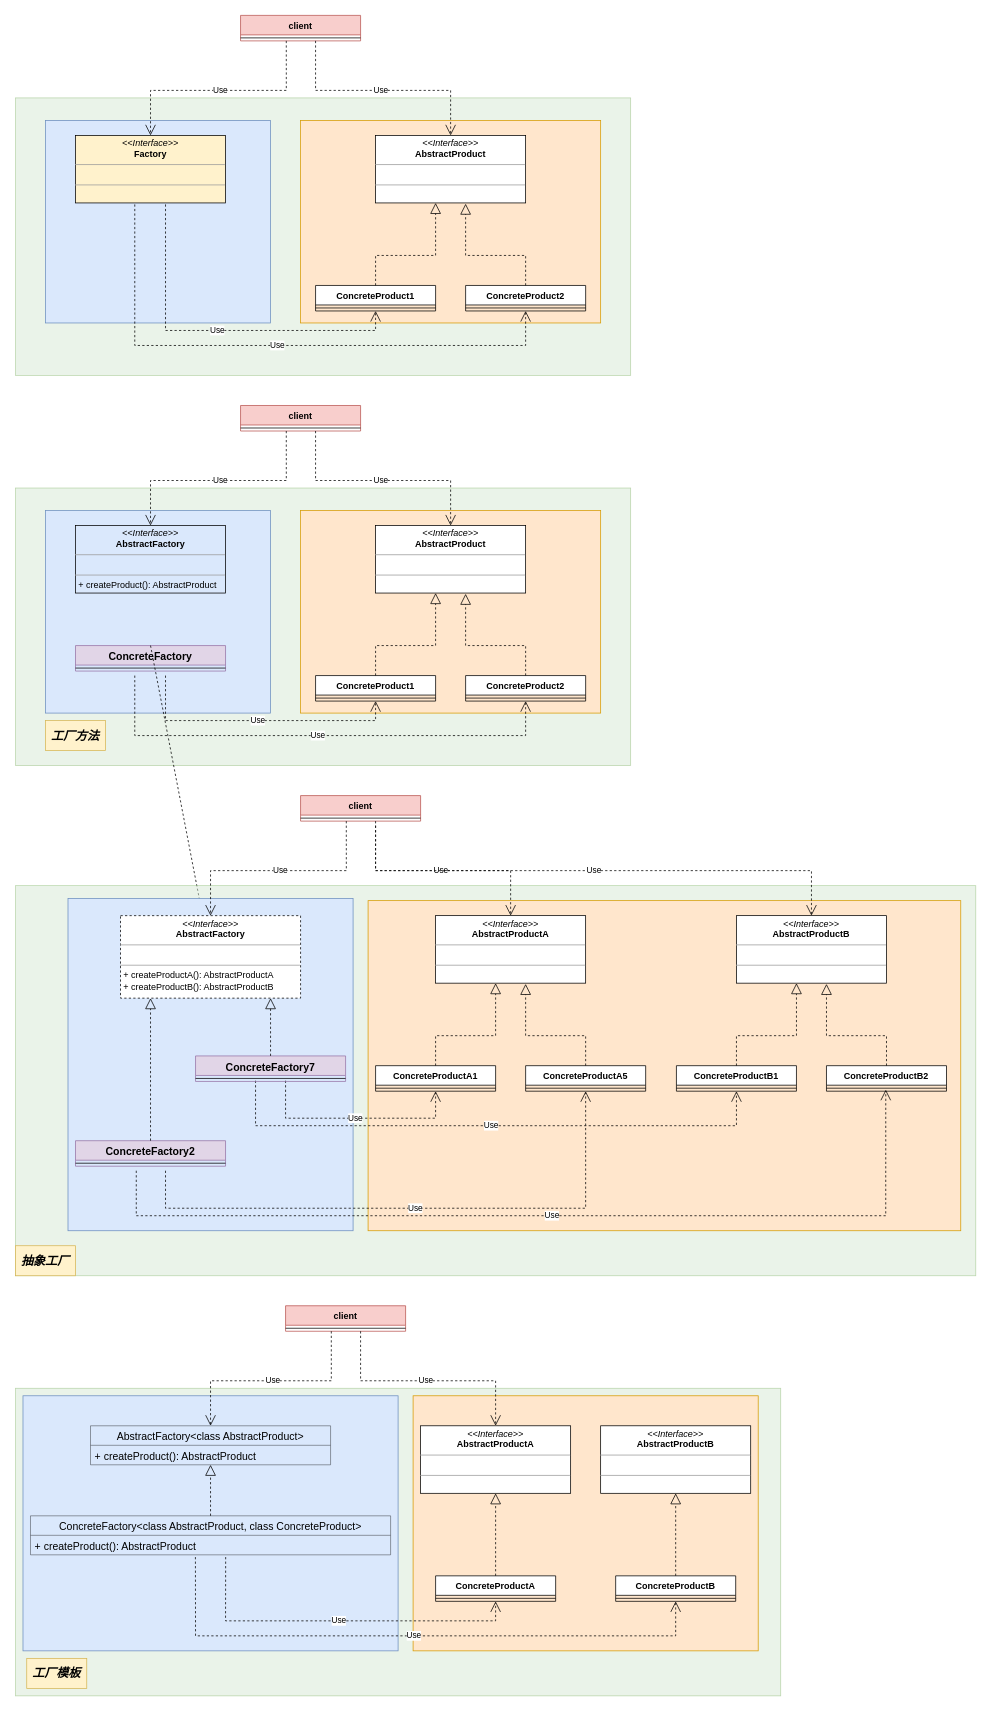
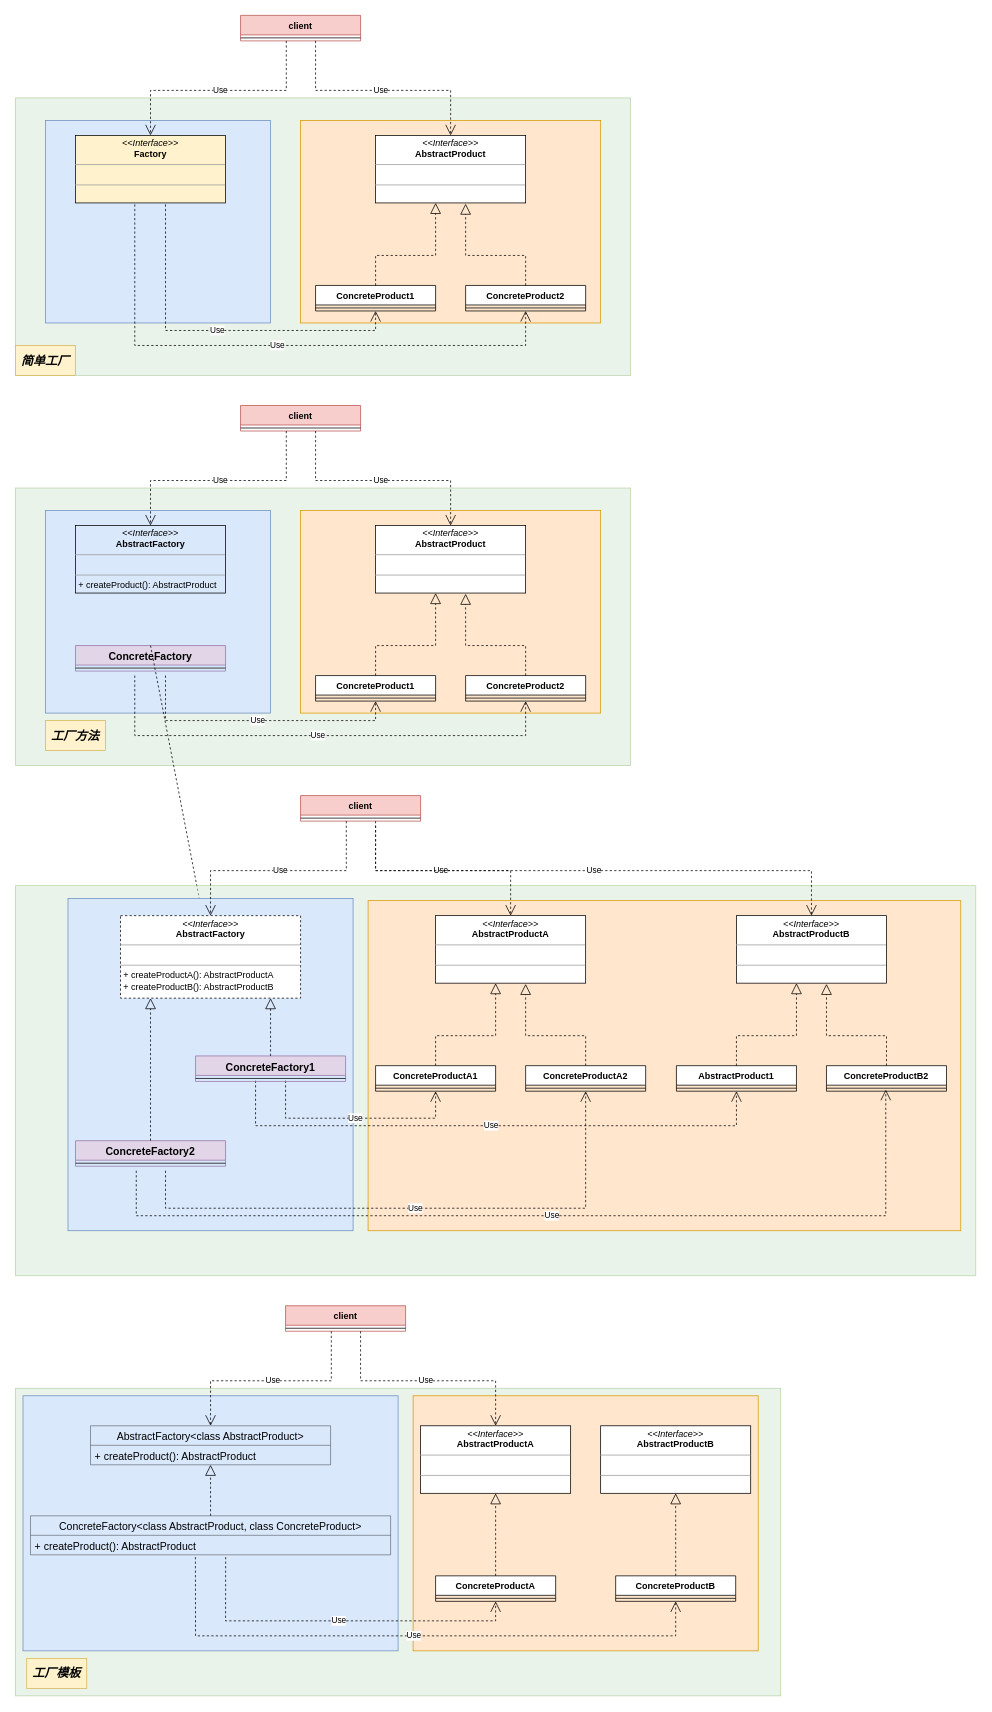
+ <mxCell id="20" value="&lt;font style=&quot;font-size: 16px&quot;&gt;&lt;b&gt;&lt;i&gt;简单工厂&lt;/i&gt;&lt;/b&gt;&lt;/font&gt;" style="text;html=1;strokeColor=#d6b656;fillColor=#fff2cc;align=center;verticalAlign=middle;whiteSpace=wrap;rounded=0;" parent="2" vertex="1"><mxGeometry y="440" width="80" height="40" as="geometry" /></mxCell>
- <mxCell id="62" value="ConcreteFactory7" style="swimlane;fontStyle=1;align=center;verticalAlign=top;childLayout=stackLayout;horizontal=1;startSize=26;horizontalStack=0;resizeParent=1;resizeParentMax=0;resizeLast=0;collapsible=1;marginBottom=0;fontSize=14;strokeColor=#9673a6;fillColor=#e1d5e7;" parent="43" vertex="1"><mxGeometry x="240" y="347" width="200" height="34" as="geometry" /></mxCell>
+ <mxCell id="62" value="ConcreteFactory1" style="swimlane;fontStyle=1;align=center;verticalAlign=top;childLayout=stackLayout;horizontal=1;startSize=26;horizontalStack=0;resizeParent=1;resizeParentMax=0;resizeLast=0;collapsible=1;marginBottom=0;fontSize=14;strokeColor=#9673a6;fillColor=#e1d5e7;" parent="43" vertex="1"><mxGeometry x="240" y="347" width="200" height="34" as="geometry" /></mxCell>
- <mxCell id="50" value="ConcreteProductA5" style="swimlane;fontStyle=1;align=center;verticalAlign=top;childLayout=stackLayout;horizontal=1;startSize=26;horizontalStack=0;resizeParent=1;resizeParentMax=0;resizeLast=0;collapsible=1;marginBottom=0;" parent="43" vertex="1"><mxGeometry x="680" y="360" width="160" height="34" as="geometry" /></mxCell>
+ <mxCell id="50" value="ConcreteProductA2" style="swimlane;fontStyle=1;align=center;verticalAlign=top;childLayout=stackLayout;horizontal=1;startSize=26;horizontalStack=0;resizeParent=1;resizeParentMax=0;resizeLast=0;collapsible=1;marginBottom=0;" parent="43" vertex="1"><mxGeometry x="680" y="360" width="160" height="34" as="geometry" /></mxCell>
- <mxCell id="66" value="ConcreteProductB1" style="swimlane;fontStyle=1;align=center;verticalAlign=top;childLayout=stackLayout;horizontal=1;startSize=26;horizontalStack=0;resizeParent=1;resizeParentMax=0;resizeLast=0;collapsible=1;marginBottom=0;" parent="43" vertex="1"><mxGeometry x="881" y="360" width="160" height="34" as="geometry"><mxRectangle x="480" y="400" width="140" height="26" as="alternateBounds" /></mxGeometry></mxCell>
+ <mxCell id="66" value="AbstractProduct1" style="swimlane;fontStyle=1;align=center;verticalAlign=top;childLayout=stackLayout;horizontal=1;startSize=26;horizontalStack=0;resizeParent=1;resizeParentMax=0;resizeLast=0;collapsible=1;marginBottom=0;" parent="43" vertex="1"><mxGeometry x="881" y="360" width="160" height="34" as="geometry"><mxRectangle x="480" y="400" width="140" height="26" as="alternateBounds" /></mxGeometry></mxCell>
- <mxCell id="61" value="&lt;span style=&quot;font-size: 16px&quot;&gt;&lt;b&gt;&lt;i&gt;抽象工厂&lt;/i&gt;&lt;/b&gt;&lt;/span&gt;" style="text;html=1;strokeColor=#d6b656;fillColor=#fff2cc;align=center;verticalAlign=middle;whiteSpace=wrap;rounded=0;" parent="43" vertex="1"><mxGeometry y="600" width="80" height="40" as="geometry" /></mxCell>
